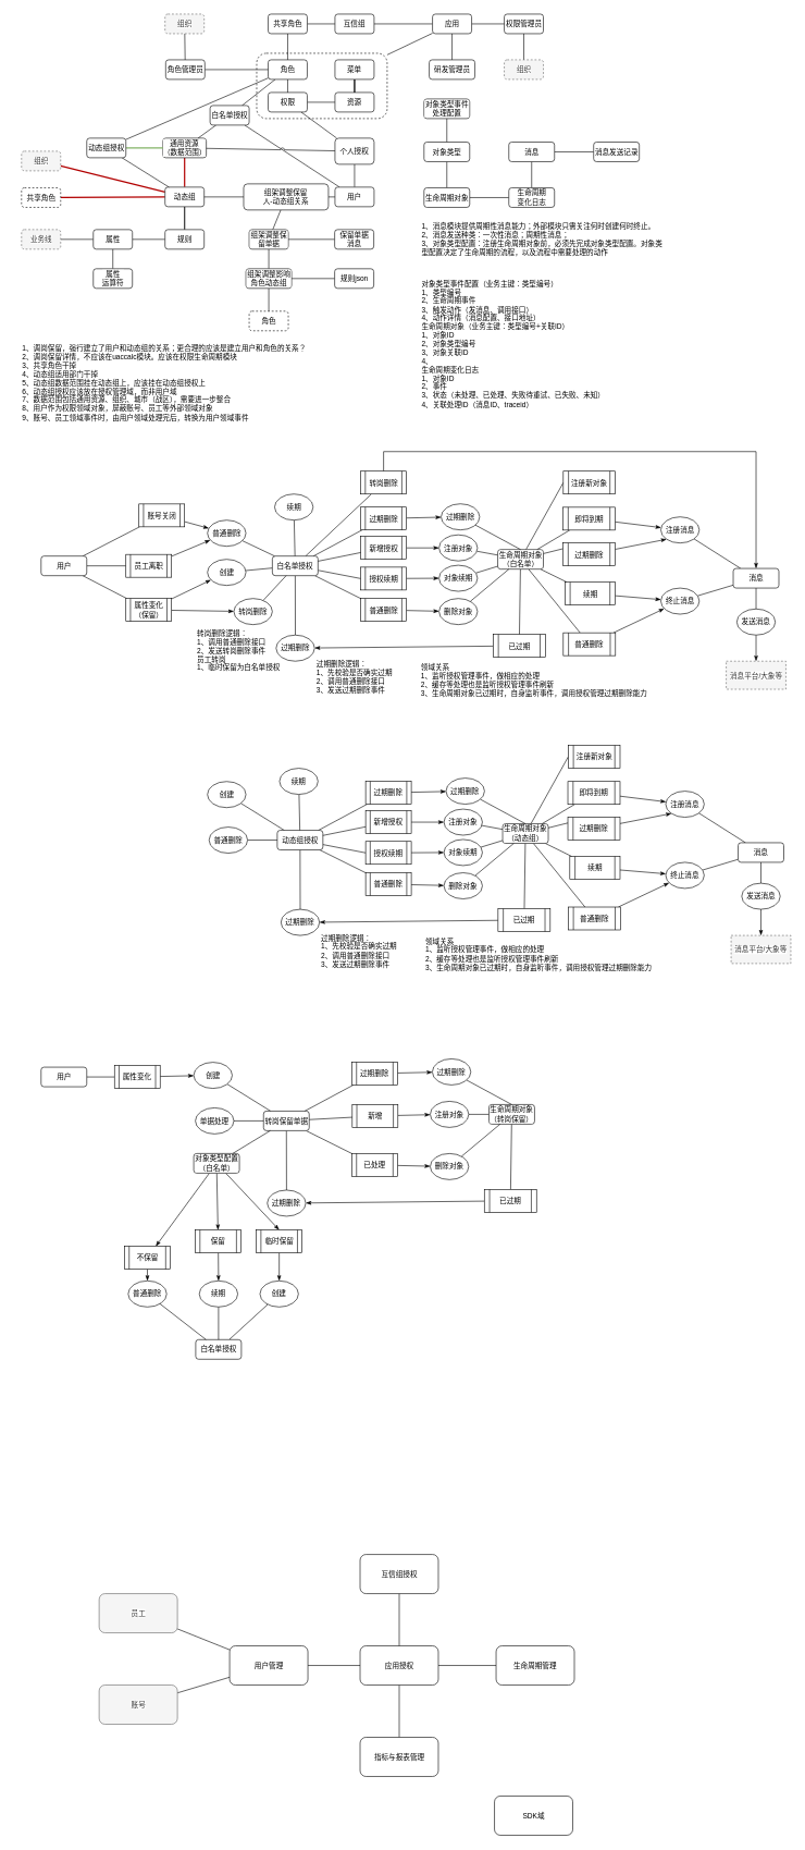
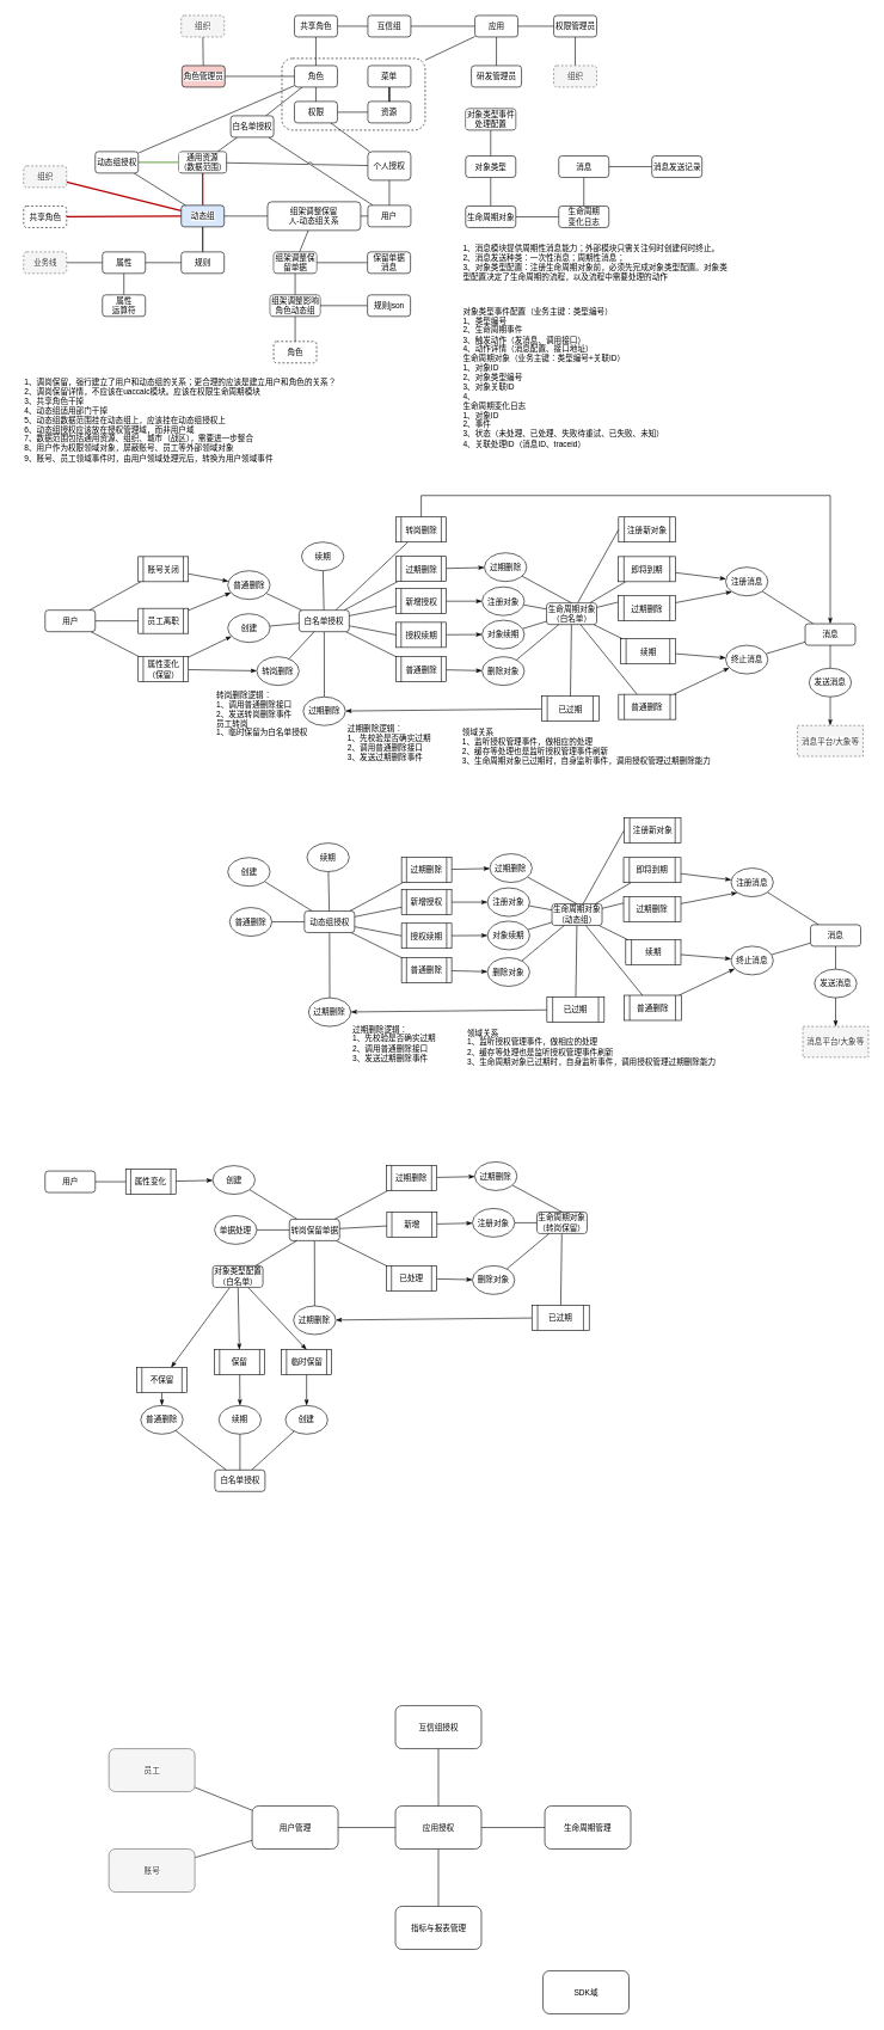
- <mxCell id="28" value="角色管理员" style="rounded=1;whiteSpace=wrap;html=1;fontFamily=Helvetica;fontSize=11;fontColor=default;labelBackgroundColor=default;" vertex="1" parent="1"><mxGeometry x="253.5" y="90" width="60" height="30" as="geometry" /></mxCell>
+ <mxCell id="28" value="角色管理员" style="rounded=1;whiteSpace=wrap;html=1;fontFamily=Helvetica;fontSize=11;fontColor=default;labelBackgroundColor=default;fillColor=#f8cecc;" vertex="1" parent="1"><mxGeometry x="253.5" y="90" width="60" height="30" as="geometry" /></mxCell>
- <mxCell id="37" value="动态组" style="rounded=1;whiteSpace=wrap;html=1;fontFamily=Helvetica;fontSize=11;fontColor=default;labelBackgroundColor=default;" vertex="1" parent="1"><mxGeometry x="252.5" y="285" width="60" height="30" as="geometry" /></mxCell>
+ <mxCell id="37" value="动态组" style="rounded=1;whiteSpace=wrap;html=1;fontFamily=Helvetica;fontSize=11;fontColor=default;labelBackgroundColor=default;fillColor=#dae8fc;" vertex="1" parent="1"><mxGeometry x="252.5" y="285" width="60" height="30" as="geometry" /></mxCell>
- <mxCell id="167" value="账号关闭" style="shape=process;whiteSpace=wrap;html=1;backgroundOutline=1;fontFamily=Helvetica;fontSize=11;labelBackgroundColor=default;" vertex="1" parent="1"><mxGeometry x="212.5" y="770.25" width="70" height="35" as="geometry" /></mxCell>
+ <mxCell id="167" value="账号关闭" style="shape=process;whiteSpace=wrap;html=1;backgroundOutline=1;fontFamily=Helvetica;fontSize=11;labelBackgroundColor=default;" vertex="1" parent="1"><mxGeometry x="192.5" y="775.25" width="70" height="35" as="geometry" /></mxCell>
